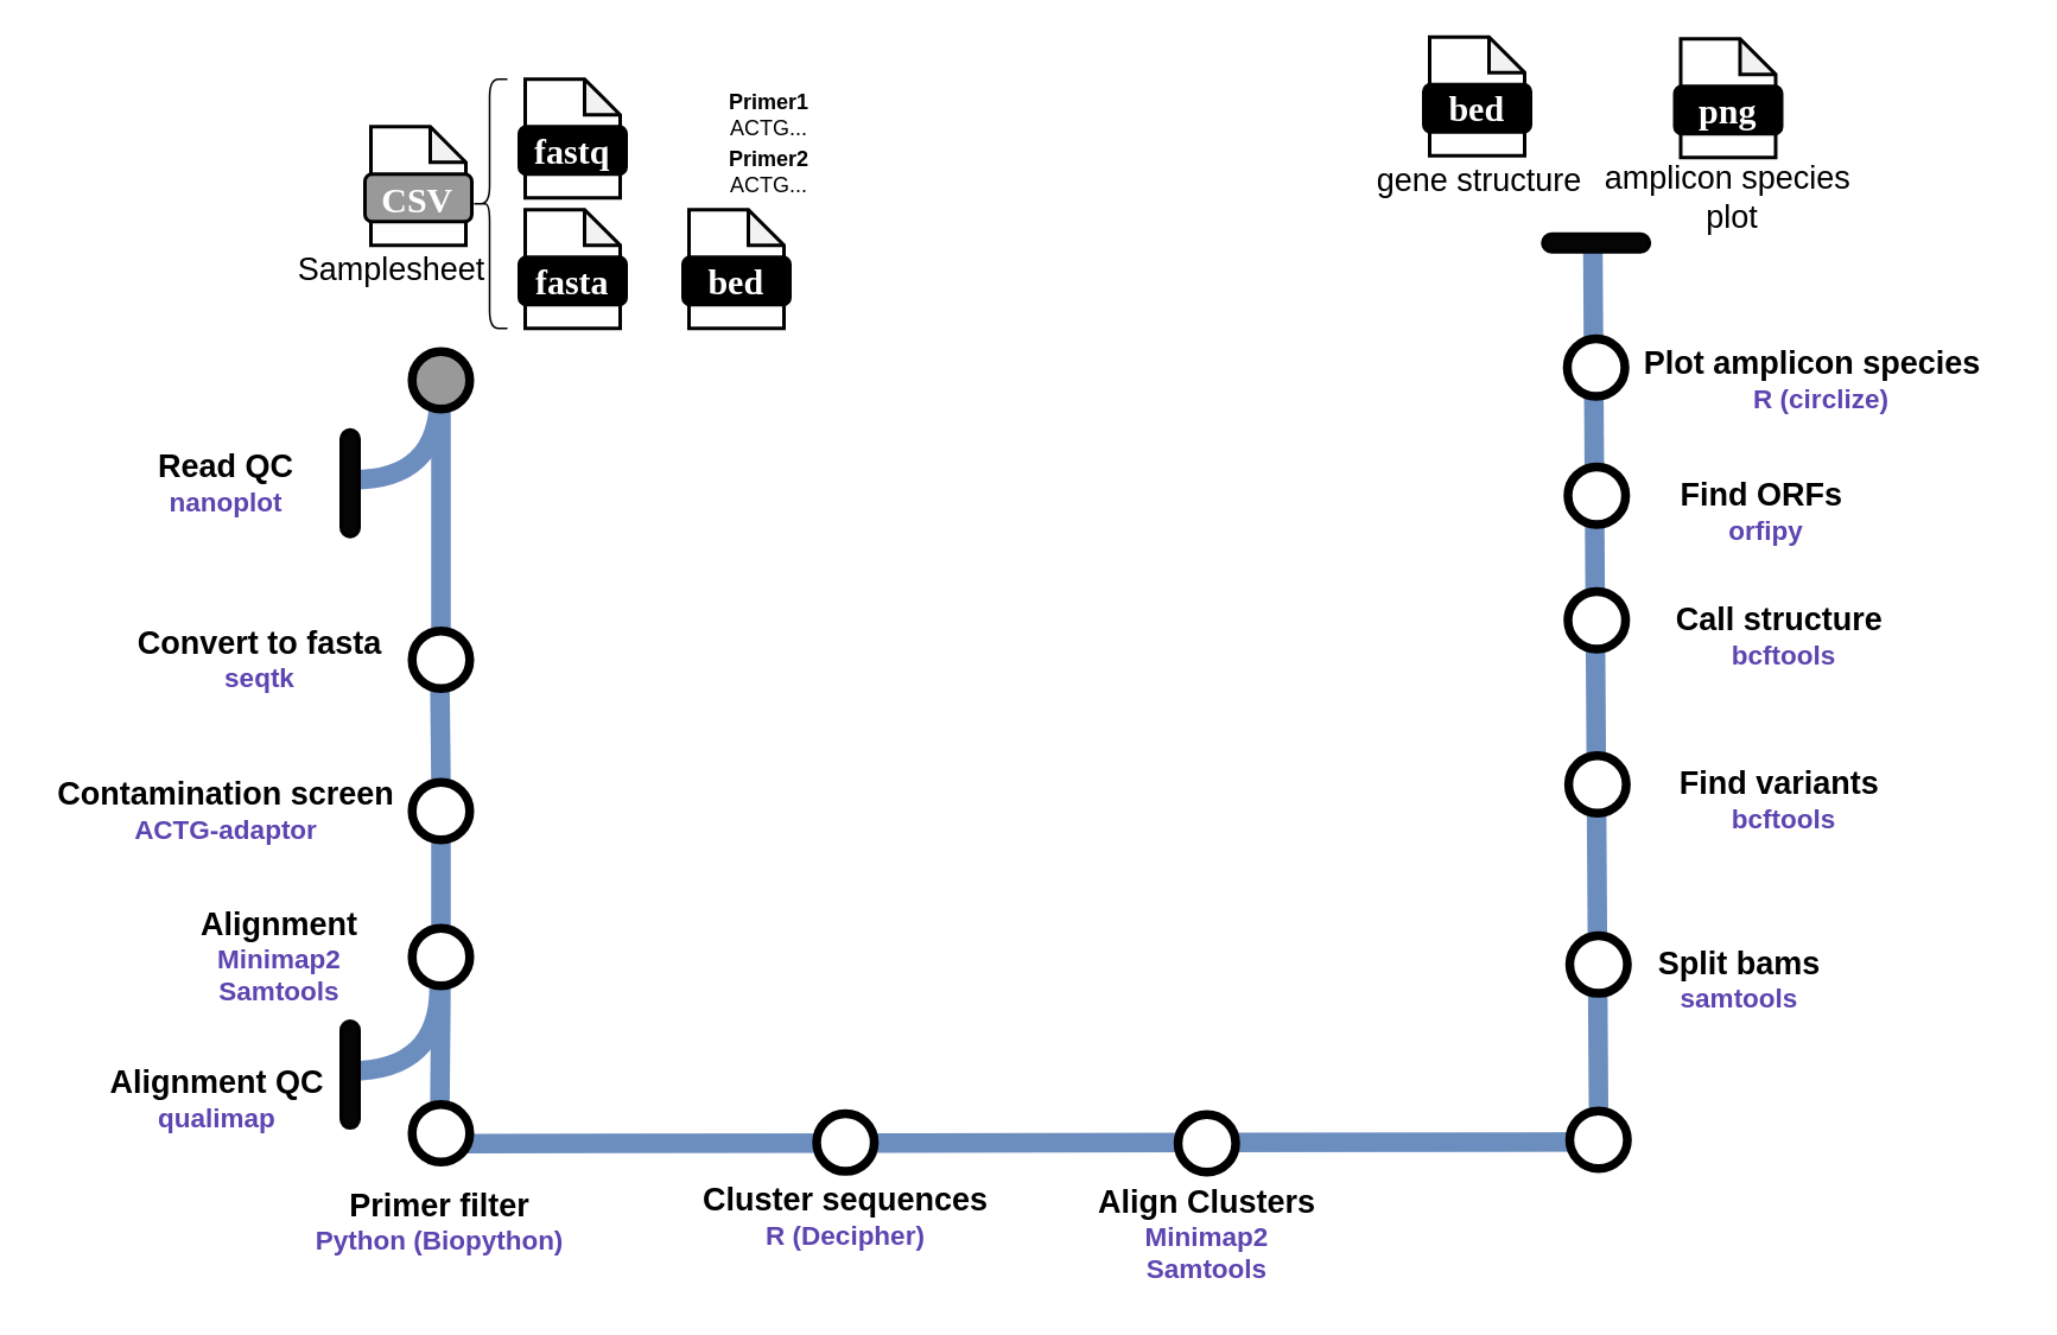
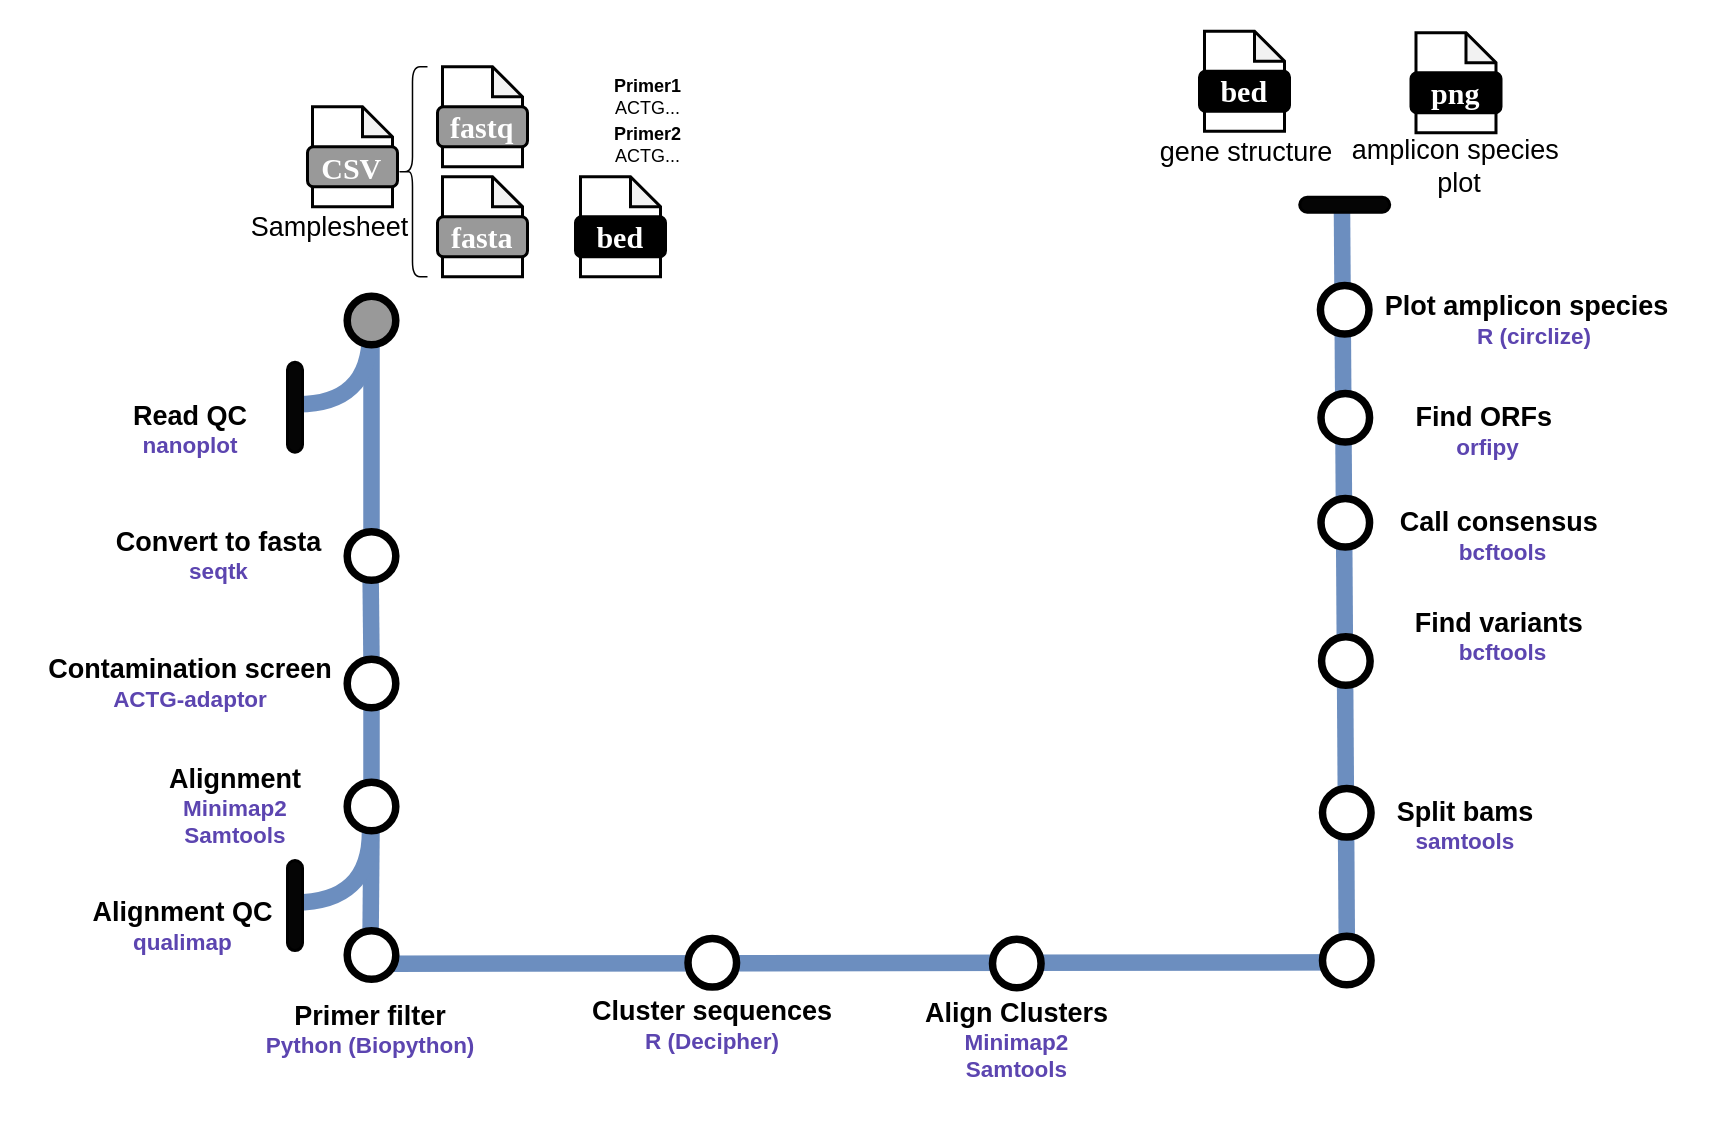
- <mxCell id="15" value="&lt;font data-font-src=&quot;https://fonts.googleapis.com/css?family=Maven+Pro&quot; face=&quot;Maven Pro&quot; color=&quot;#ffffff&quot;&gt;&lt;b&gt;&lt;font style=&quot;font-size: 20px;&quot;&gt;fastq&lt;/font&gt;&lt;/b&gt;&lt;/font&gt;" style="rounded=1;whiteSpace=wrap;html=1;strokeWidth=2;fillColor=#000000;" vertex="1" parent="13"><mxGeometry y="26.667" width="60" height="26.667" as="geometry" /></mxCell>
+ <mxCell id="15" value="&lt;font data-font-src=&quot;https://fonts.googleapis.com/css?family=Maven+Pro&quot; face=&quot;Maven Pro&quot; color=&quot;#ffffff&quot;&gt;&lt;b&gt;&lt;font style=&quot;font-size: 20px;&quot;&gt;fastq&lt;/font&gt;&lt;/b&gt;&lt;/font&gt;" style="rounded=1;whiteSpace=wrap;html=1;strokeWidth=2;fillColor=#999999;" vertex="1" parent="13"><mxGeometry y="26.667" width="60" height="26.667" as="geometry" /></mxCell>
- <mxCell id="18" value="&lt;font data-font-src=&quot;https://fonts.googleapis.com/css?family=Maven+Pro&quot; face=&quot;Maven Pro&quot; color=&quot;#ffffff&quot;&gt;&lt;b&gt;&lt;font style=&quot;font-size: 20px;&quot;&gt;fasta&lt;/font&gt;&lt;/b&gt;&lt;/font&gt;" style="rounded=1;whiteSpace=wrap;html=1;strokeWidth=2;fillColor=#000000;" vertex="1" parent="16"><mxGeometry y="26.667" width="60" height="26.667" as="geometry" /></mxCell>
+ <mxCell id="18" value="&lt;font data-font-src=&quot;https://fonts.googleapis.com/css?family=Maven+Pro&quot; face=&quot;Maven Pro&quot; color=&quot;#ffffff&quot;&gt;&lt;b&gt;&lt;font style=&quot;font-size: 20px;&quot;&gt;fasta&lt;/font&gt;&lt;/b&gt;&lt;/font&gt;" style="rounded=1;whiteSpace=wrap;html=1;strokeWidth=2;fillColor=#999999;" vertex="1" parent="16"><mxGeometry y="26.667" width="60" height="26.667" as="geometry" /></mxCell>
- <mxCell id="4" value="&lt;span style=&quot;font-size: 18px;&quot;&gt;&lt;b&gt;Read QC&lt;/b&gt;&lt;/span&gt;&lt;br&gt;&lt;div&gt;&lt;font color=&quot;#5c45b0&quot;&gt;&lt;span style=&quot;font-size: 15px;&quot;&gt;&lt;b&gt;nanoplot&lt;/b&gt;&lt;/span&gt;&lt;/font&gt;&lt;/div&gt;" style="text;html=1;align=center;verticalAlign=middle;resizable=0;points=[];autosize=1;strokeColor=none;fillColor=none;" vertex="1" parent="1"><mxGeometry x="76" y="246" width="100" height="50" as="geometry" /></mxCell>
+ <mxCell id="4" value="&lt;span style=&quot;font-size: 18px;&quot;&gt;&lt;b&gt;Read QC&lt;/b&gt;&lt;/span&gt;&lt;br&gt;&lt;div&gt;&lt;font color=&quot;#5c45b0&quot;&gt;&lt;span style=&quot;font-size: 15px;&quot;&gt;&lt;b&gt;nanoplot&lt;/b&gt;&lt;/span&gt;&lt;/font&gt;&lt;/div&gt;" style="text;html=1;align=center;verticalAlign=middle;resizable=0;points=[];autosize=1;strokeColor=none;fillColor=none;" vertex="1" parent="1"><mxGeometry x="76" y="261" width="100" height="50" as="geometry" /></mxCell>
- <mxCell id="60" value="&lt;span style=&quot;font-size: 18px;&quot;&gt;&lt;b&gt;Call structure&amp;nbsp;&lt;/b&gt;&lt;/span&gt;&lt;div&gt;&lt;font color=&quot;#5c45b0&quot;&gt;&lt;span style=&quot;font-size: 15px;&quot;&gt;&lt;b&gt;bcftools&lt;/b&gt;&lt;/span&gt;&lt;/font&gt;&lt;/div&gt;" style="text;html=1;align=center;verticalAlign=middle;resizable=0;points=[];autosize=1;strokeColor=none;fillColor=none;" vertex="1" parent="1"><mxGeometry x="920.62" y="331.76" width="160" height="50" as="geometry" /></mxCell>
+ <mxCell id="60" value="&lt;span style=&quot;font-size: 18px;&quot;&gt;&lt;b&gt;Call consensus&amp;nbsp;&lt;/b&gt;&lt;/span&gt;&lt;div&gt;&lt;font color=&quot;#5c45b0&quot;&gt;&lt;span style=&quot;font-size: 15px;&quot;&gt;&lt;b&gt;bcftools&lt;/b&gt;&lt;/span&gt;&lt;/font&gt;&lt;/div&gt;" style="text;html=1;align=center;verticalAlign=middle;resizable=0;points=[];autosize=1;strokeColor=none;fillColor=none;" vertex="1" parent="1"><mxGeometry x="920.62" y="331.76" width="160" height="50" as="geometry" /></mxCell>
- <mxCell id="58" value="&lt;span style=&quot;font-size: 18px;&quot;&gt;&lt;b&gt;Find variants&amp;nbsp;&lt;/b&gt;&lt;/span&gt;&lt;div&gt;&lt;font color=&quot;#5c45b0&quot;&gt;&lt;span style=&quot;font-size: 15px;&quot;&gt;&lt;b&gt;bcftools&lt;/b&gt;&lt;/span&gt;&lt;/font&gt;&lt;/div&gt;" style="text;html=1;align=center;verticalAlign=middle;resizable=0;points=[];autosize=1;strokeColor=none;fillColor=none;" vertex="1" parent="1"><mxGeometry x="931" y="424" width="140" height="50" as="geometry" /></mxCell>
+ <mxCell id="58" value="&lt;span style=&quot;font-size: 18px;&quot;&gt;&lt;b&gt;Find variants&amp;nbsp;&lt;/b&gt;&lt;/span&gt;&lt;div&gt;&lt;font color=&quot;#5c45b0&quot;&gt;&lt;span style=&quot;font-size: 15px;&quot;&gt;&lt;b&gt;bcftools&lt;/b&gt;&lt;/span&gt;&lt;/font&gt;&lt;/div&gt;" style="text;html=1;align=center;verticalAlign=middle;resizable=0;points=[];autosize=1;strokeColor=none;fillColor=none;" vertex="1" parent="1"><mxGeometry x="931" y="399" width="140" height="50" as="geometry" /></mxCell>
